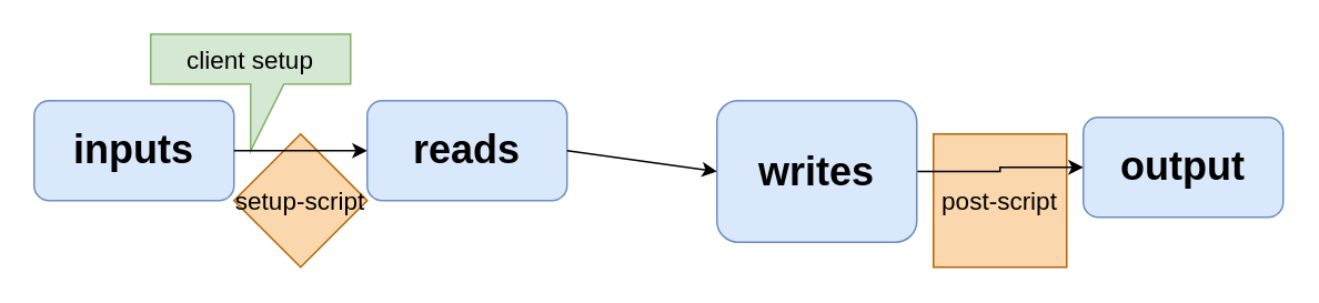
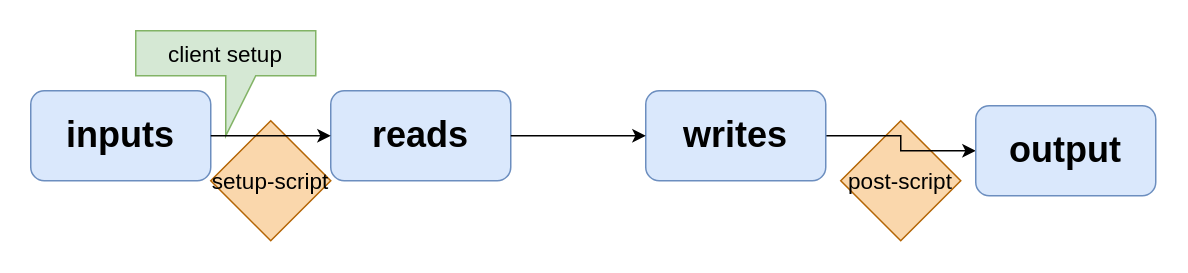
- <mxCell id="8" value="writes" style="rounded=1;whiteSpace=wrap;html=1;fillColor=#dae8fc;strokeColor=#6c8ebf;fontStyle=1;fontSize=24;" parent="1" vertex="1"><mxGeometry x="430" y="60" width="120" height="85" as="geometry" /></mxCell>
+ <mxCell id="8" value="writes" style="rounded=1;whiteSpace=wrap;html=1;fillColor=#dae8fc;strokeColor=#6c8ebf;fontStyle=1;fontSize=24;" parent="1" vertex="1"><mxGeometry x="430" y="60" width="120" height="60" as="geometry" /></mxCell>
- <mxCell id="4" value="post-script" style="whiteSpace=wrap;html=1;fontSize=15;fillColor=#fad7ac;strokeColor=#b46504;rounded=0;" parent="1" vertex="1"><mxGeometry x="560" y="80" width="80" height="80" as="geometry" /></mxCell>
+ <mxCell id="4" value="post-script" style="rhombus;whiteSpace=wrap;html=1;fontSize=15;fillColor=#fad7ac;strokeColor=#b46504;" parent="1" vertex="1"><mxGeometry x="560" y="80" width="80" height="80" as="geometry" /></mxCell>
